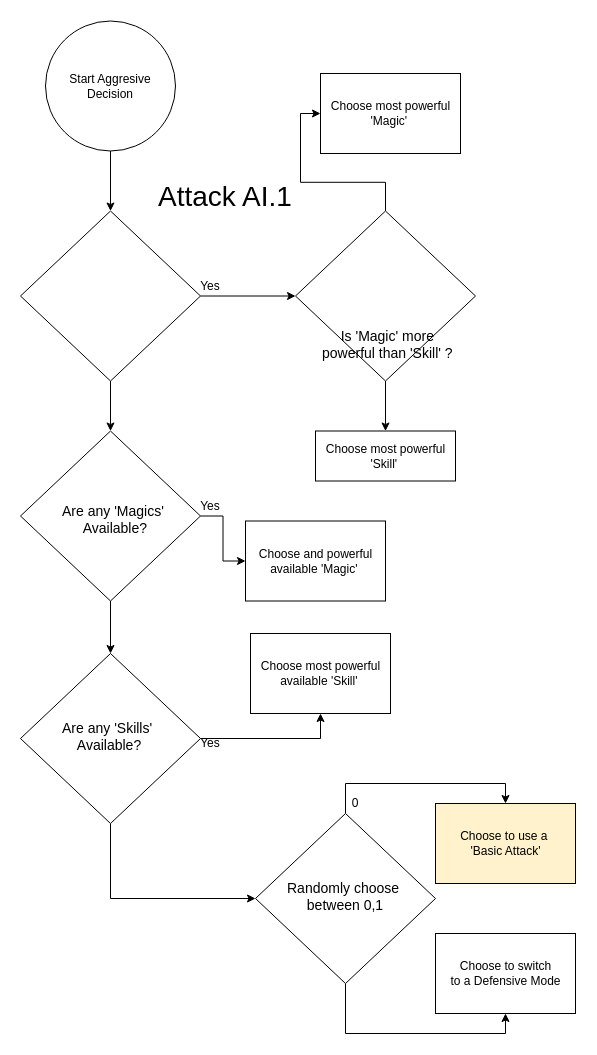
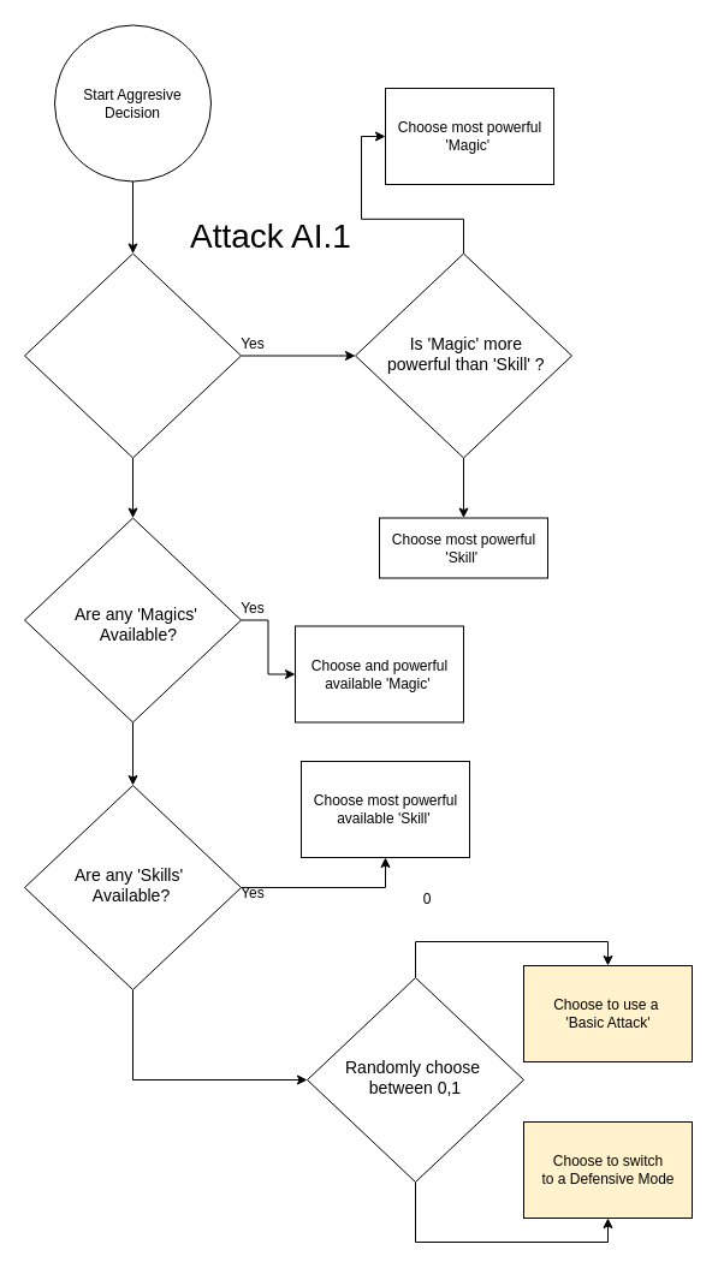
- <mxCell id="12" value="&lt;div style=&quot;text-align: center&quot;&gt;&lt;span style=&quot;font-size: 14px&quot;&gt;Is 'Magic' more&lt;/span&gt;&lt;/div&gt;&lt;div style=&quot;text-align: center&quot;&gt;&lt;span style=&quot;font-size: 14px&quot;&gt;powerful than 'Skill' ?&lt;/span&gt;&lt;/div&gt;" style="text;html=1;" parent="1" vertex="1"><mxGeometry x="320" y="320.5" width="130" height="50" as="geometry" /></mxCell>
+ <mxCell id="12" value="&lt;div style=&quot;text-align: center&quot;&gt;&lt;span style=&quot;font-size: 14px&quot;&gt;Is 'Magic' more&lt;/span&gt;&lt;/div&gt;&lt;div style=&quot;text-align: center&quot;&gt;&lt;span style=&quot;font-size: 14px&quot;&gt;powerful than 'Skill' ?&lt;/span&gt;&lt;/div&gt;" style="text;html=1;" parent="1" vertex="1"><mxGeometry x="320" y="270.5" width="130" height="50" as="geometry" /></mxCell>
- <mxCell id="33" value="0" style="text;html=1;strokeColor=none;fillColor=none;align=center;verticalAlign=middle;whiteSpace=wrap;rounded=0;" parent="1" vertex="1"><mxGeometry x="335" y="793" width="40" height="20" as="geometry" /></mxCell>
+ <mxCell id="33" value="0" style="text;html=1;strokeColor=none;fillColor=none;align=center;verticalAlign=middle;whiteSpace=wrap;rounded=0;" parent="1" vertex="1"><mxGeometry x="335" y="738" width="40" height="20" as="geometry" /></mxCell>
- <mxCell id="32" value="Choose to switch&lt;br&gt;to a Defensive Mode&lt;br&gt;" style="html=1;" parent="1" vertex="1"><mxGeometry x="435" y="933" width="140" height="80" as="geometry" /></mxCell>
+ <mxCell id="32" value="Choose to switch&lt;br&gt;to a Defensive Mode&lt;br&gt;" style="html=1;fillColor=#fff2cc;" parent="1" vertex="1"><mxGeometry x="435" y="933" width="140" height="80" as="geometry" /></mxCell>
